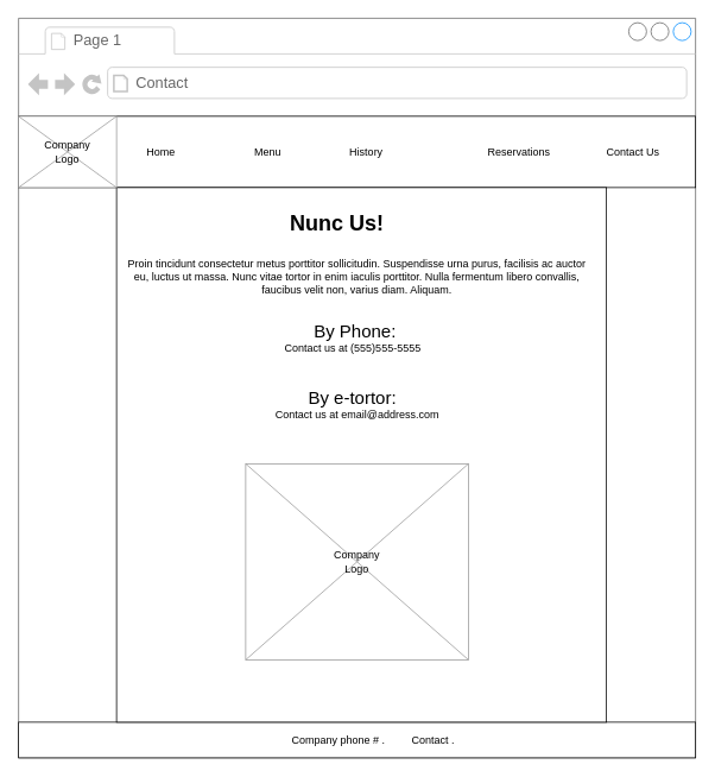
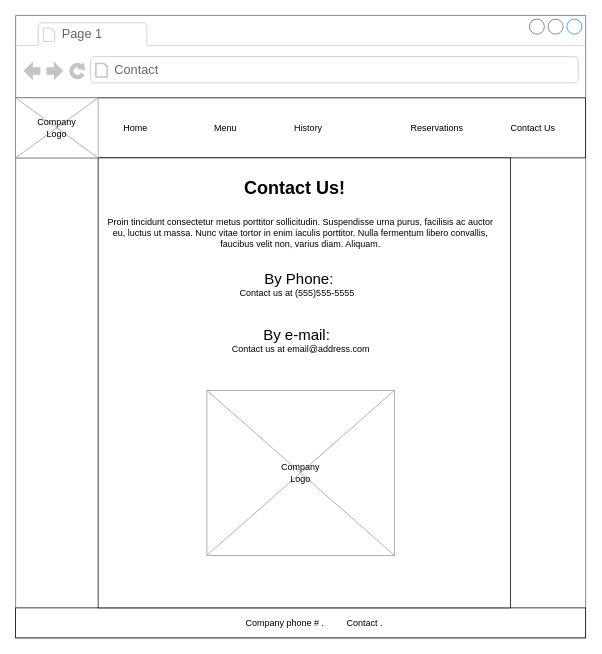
- <mxCell id="14" value="&lt;h1&gt;Nunc Us!&lt;/h1&gt;" style="text;html=1;strokeColor=none;fillColor=none;spacing=5;spacingTop=-20;whiteSpace=wrap;overflow=hidden;rounded=0;" vertex="1" parent="2"><mxGeometry x="300" y="210" width="160" height="40" as="geometry" /></mxCell>
+ <mxCell id="14" value="&lt;h1&gt;Contact Us!&lt;/h1&gt;" style="text;html=1;strokeColor=none;fillColor=none;spacing=5;spacingTop=-20;whiteSpace=wrap;overflow=hidden;rounded=0;" vertex="1" parent="2"><mxGeometry x="300" y="210" width="160" height="40" as="geometry" /></mxCell>
- <mxCell id="19" value="&lt;span style=&quot;font-size: 20px&quot;&gt;By e-tortor:&lt;/span&gt;" style="text;html=1;strokeColor=none;fillColor=none;align=center;verticalAlign=middle;whiteSpace=wrap;rounded=0;" vertex="1" parent="2"><mxGeometry x="270" y="415" width="210" height="20" as="geometry" /></mxCell>
+ <mxCell id="19" value="&lt;span style=&quot;font-size: 20px&quot;&gt;By e-mail:&lt;/span&gt;" style="text;html=1;strokeColor=none;fillColor=none;align=center;verticalAlign=middle;whiteSpace=wrap;rounded=0;" vertex="1" parent="2"><mxGeometry x="270" y="415" width="210" height="20" as="geometry" /></mxCell>
